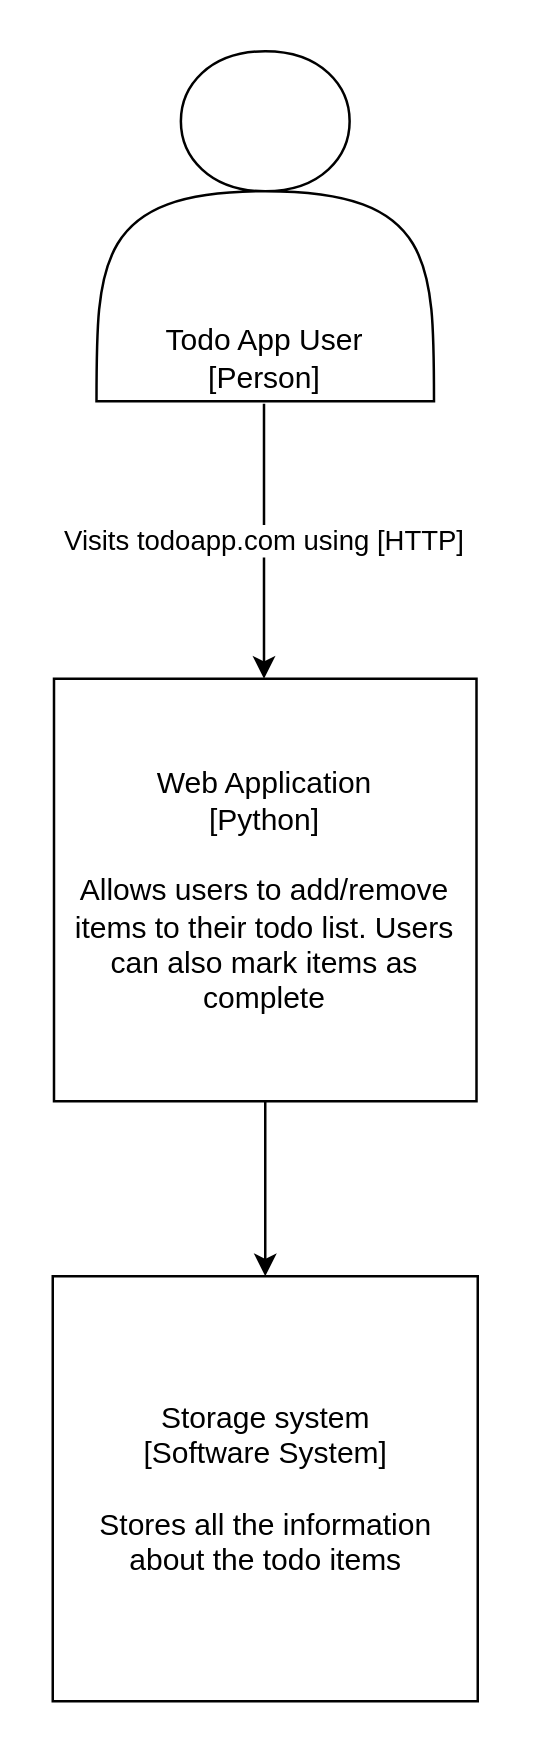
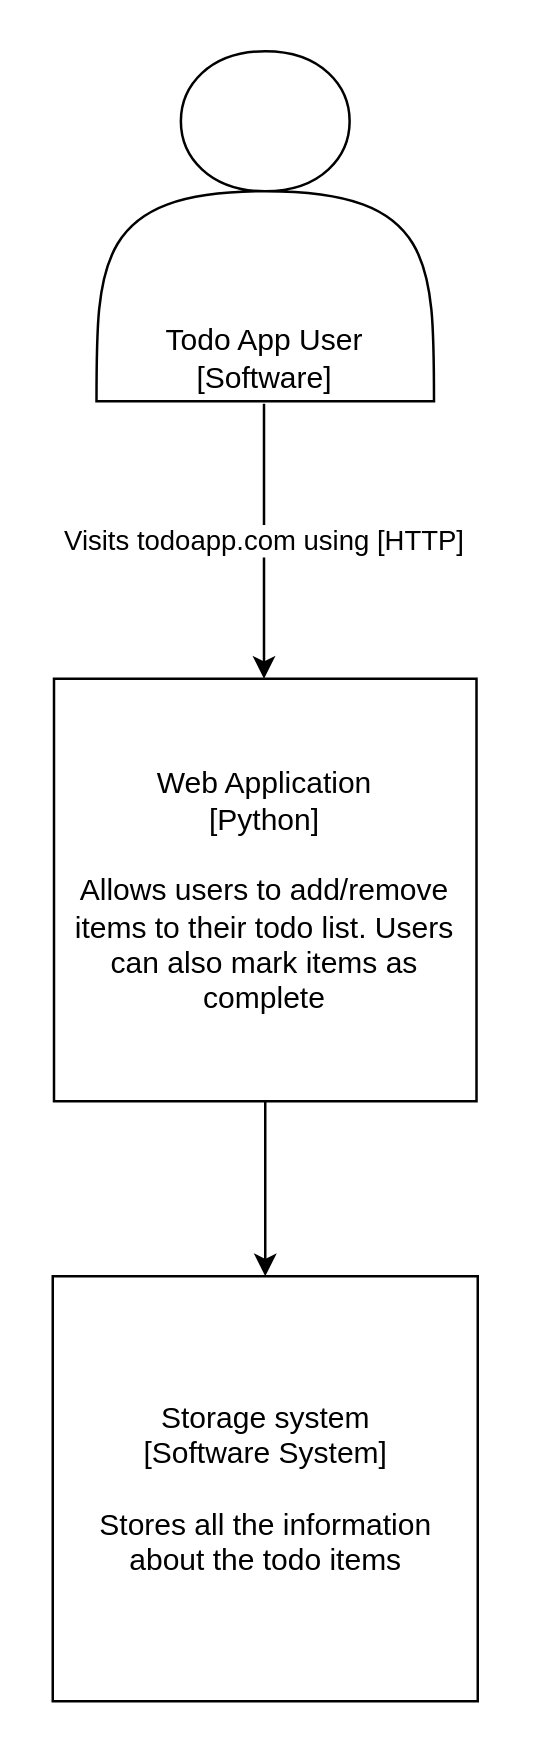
- <mxCell id="5" value="Todo App User&lt;br&gt;[Person]&lt;br&gt;" style="shape=actor;whiteSpace=wrap;html=1;verticalAlign=bottom;" vertex="1" parent="1"><mxGeometry x="38" y="20" width="135" height="140" as="geometry" /></mxCell>
+ <mxCell id="5" value="Todo App User&lt;br&gt;[Software]&lt;br&gt;" style="shape=actor;whiteSpace=wrap;html=1;verticalAlign=bottom;" vertex="1" parent="1"><mxGeometry x="38" y="20" width="135" height="140" as="geometry" /></mxCell>
